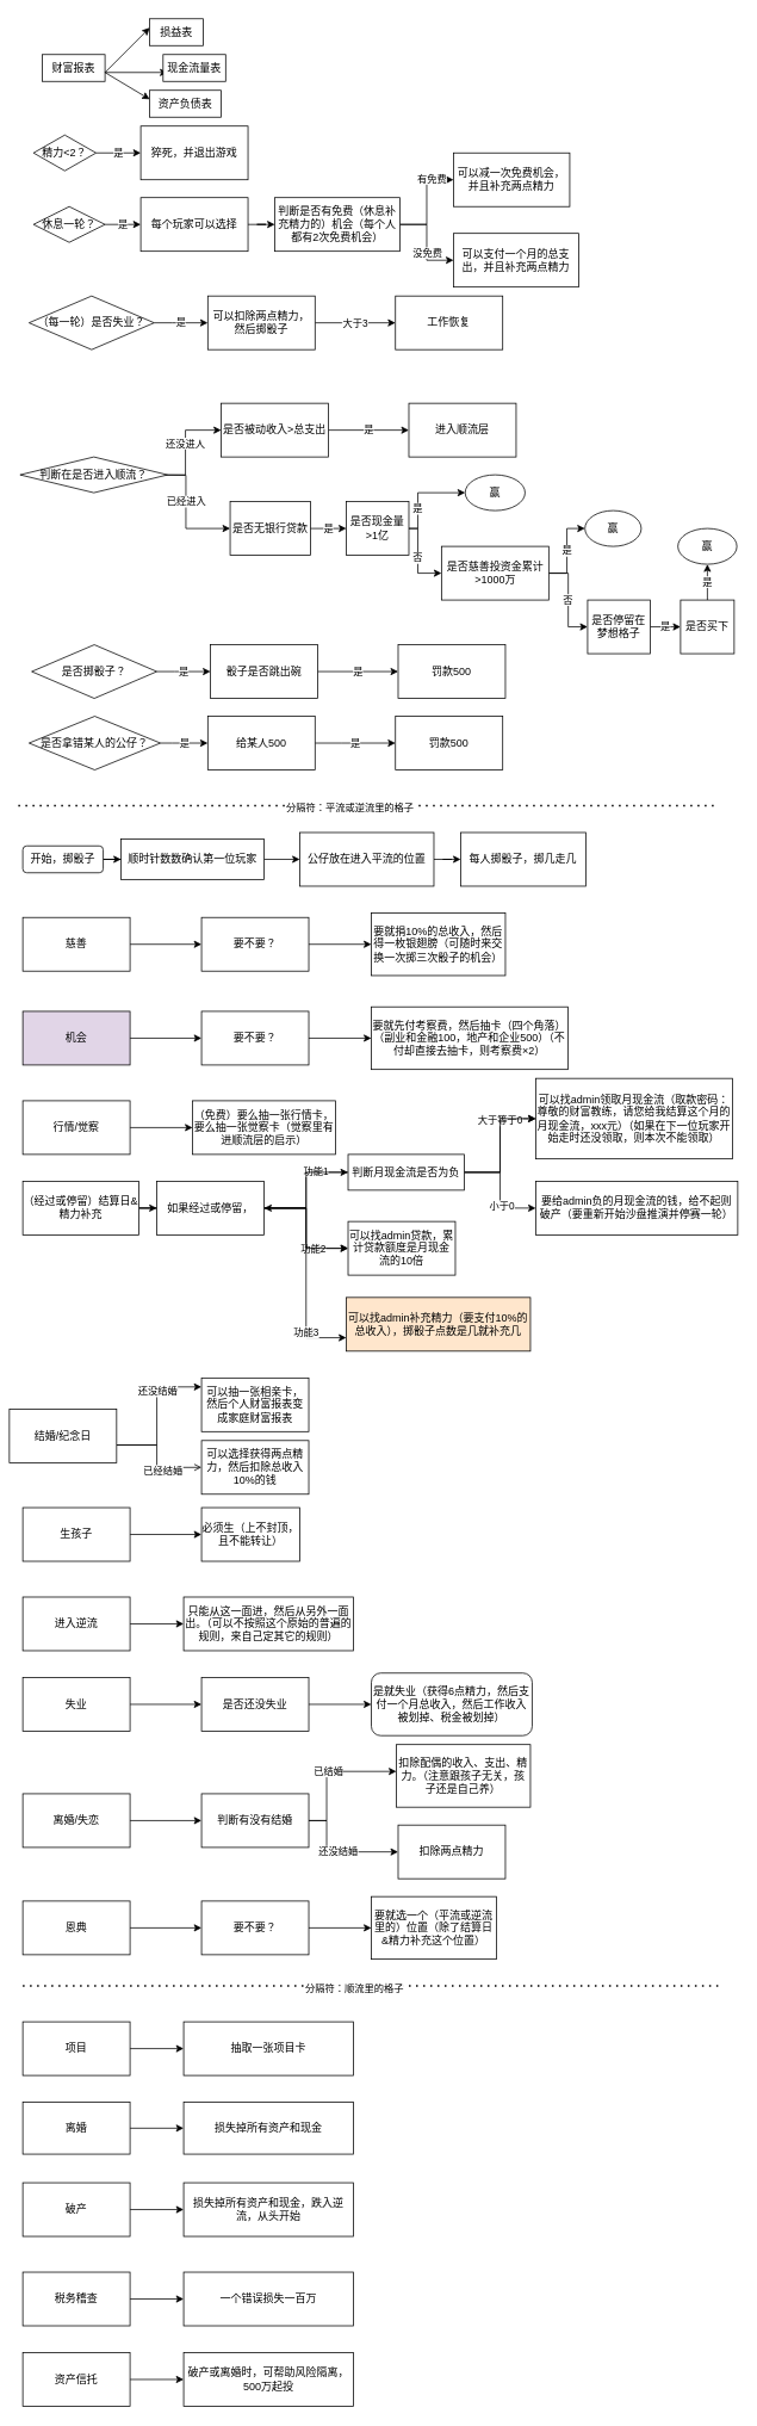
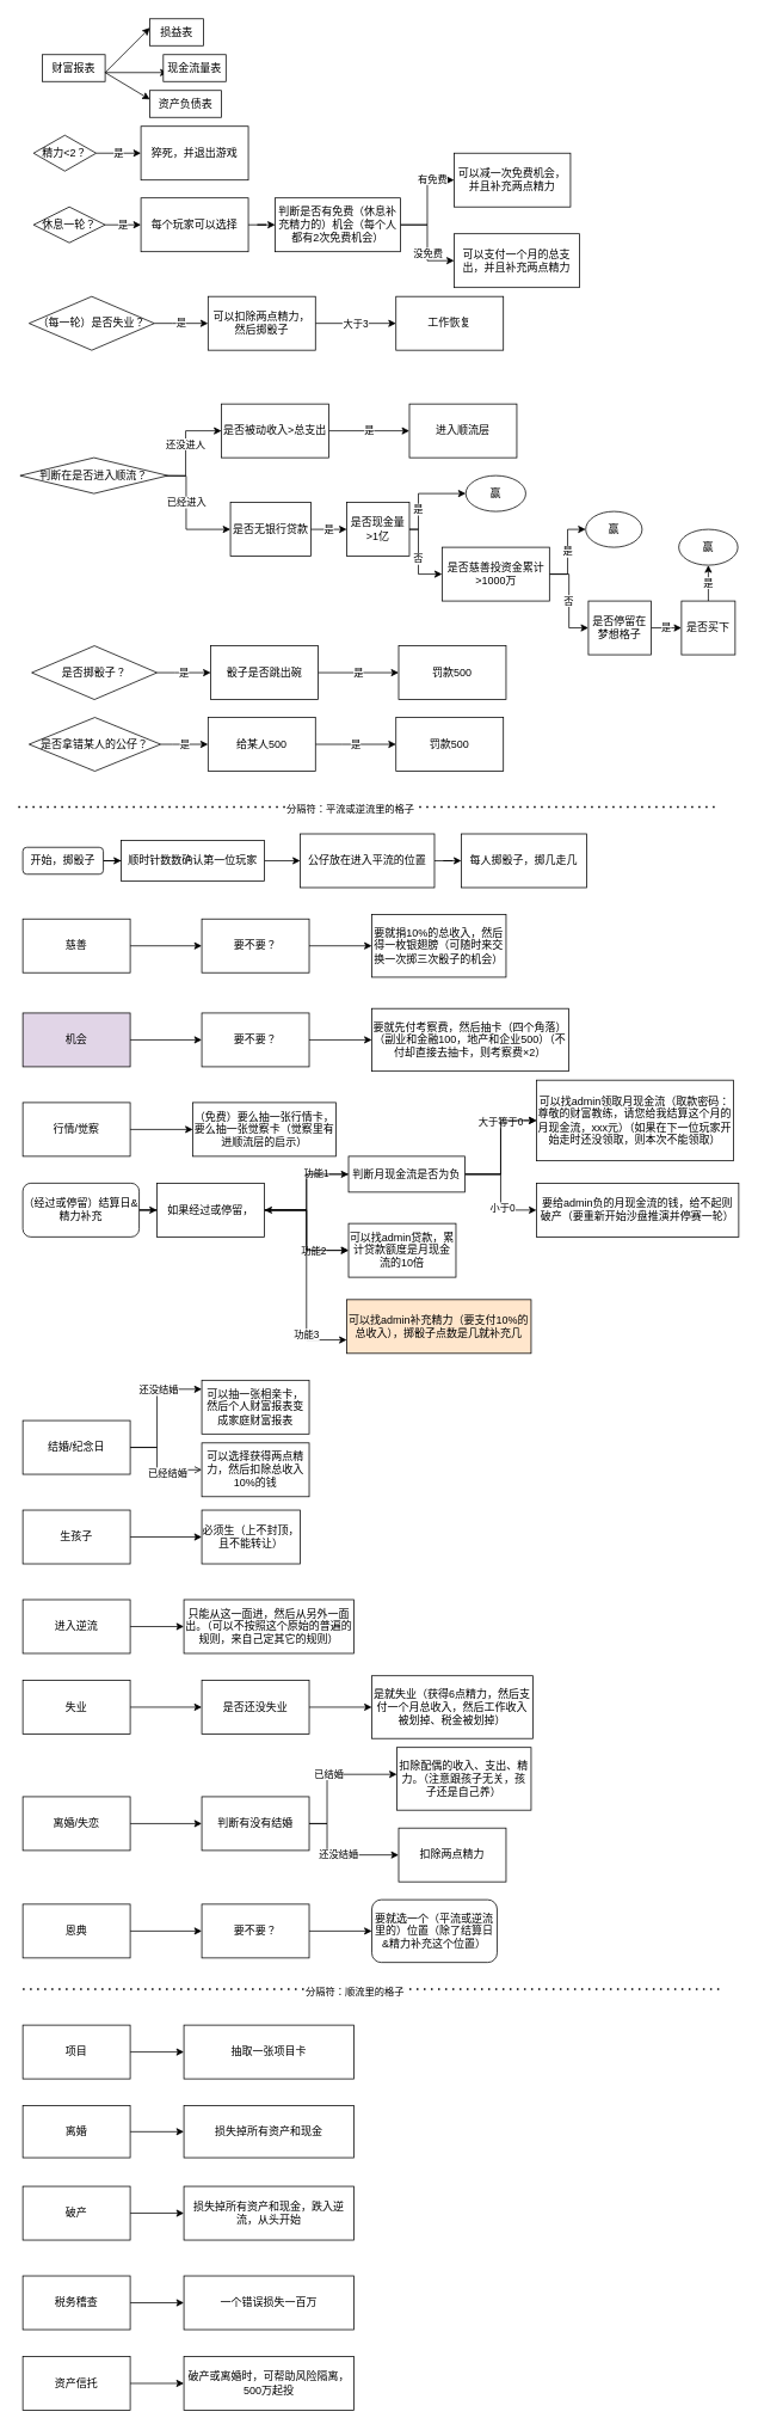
- <mxCell id="30" value="（经过或停留）结算日&amp;amp;精力补充" style="rounded=0;whiteSpace=wrap;html=1;" parent="1" vertex="1"><mxGeometry x="25" y="1320" width="130" height="60" as="geometry" /></mxCell>
+ <mxCell id="30" value="（经过或停留）结算日&amp;amp;精力补充" style="whiteSpace=wrap;html=1;rounded=1;" parent="1" vertex="1"><mxGeometry x="25" y="1320" width="130" height="60" as="geometry" /></mxCell>
- <mxCell id="68" value="结婚/纪念日" style="rounded=0;whiteSpace=wrap;html=1;" parent="1" vertex="1"><mxGeometry x="10" y="1575" width="120" height="60" as="geometry" /></mxCell>
+ <mxCell id="68" value="结婚/纪念日" style="rounded=0;whiteSpace=wrap;html=1;" parent="1" vertex="1"><mxGeometry x="25" y="1585" width="120" height="60" as="geometry" /></mxCell>
- <mxCell id="81" value="是就失业（获得6点精力，然后支付一个月总收入，然后工作收入被划掉、税金被划掉）" style="whiteSpace=wrap;html=1;rounded=1;" vertex="1" parent="1"><mxGeometry x="415" y="1870" width="180" height="70" as="geometry" /></mxCell>
+ <mxCell id="81" value="是就失业（获得6点精力，然后支付一个月总收入，然后工作收入被划掉、税金被划掉）" style="rounded=0;whiteSpace=wrap;html=1;" vertex="1" parent="1"><mxGeometry x="415" y="1870" width="180" height="70" as="geometry" /></mxCell>
- <mxCell id="101" value="要就选一个（平流或逆流里的）位置（除了结算日&amp;amp;精力补充这个位置）" style="rounded=0;whiteSpace=wrap;html=1;" vertex="1" parent="1"><mxGeometry x="415" y="2120" width="140" height="70" as="geometry" /></mxCell>
+ <mxCell id="101" value="要就选一个（平流或逆流里的）位置（除了结算日&amp;amp;精力补充这个位置）" style="whiteSpace=wrap;html=1;rounded=1;" vertex="1" parent="1"><mxGeometry x="415" y="2120" width="140" height="70" as="geometry" /></mxCell>
